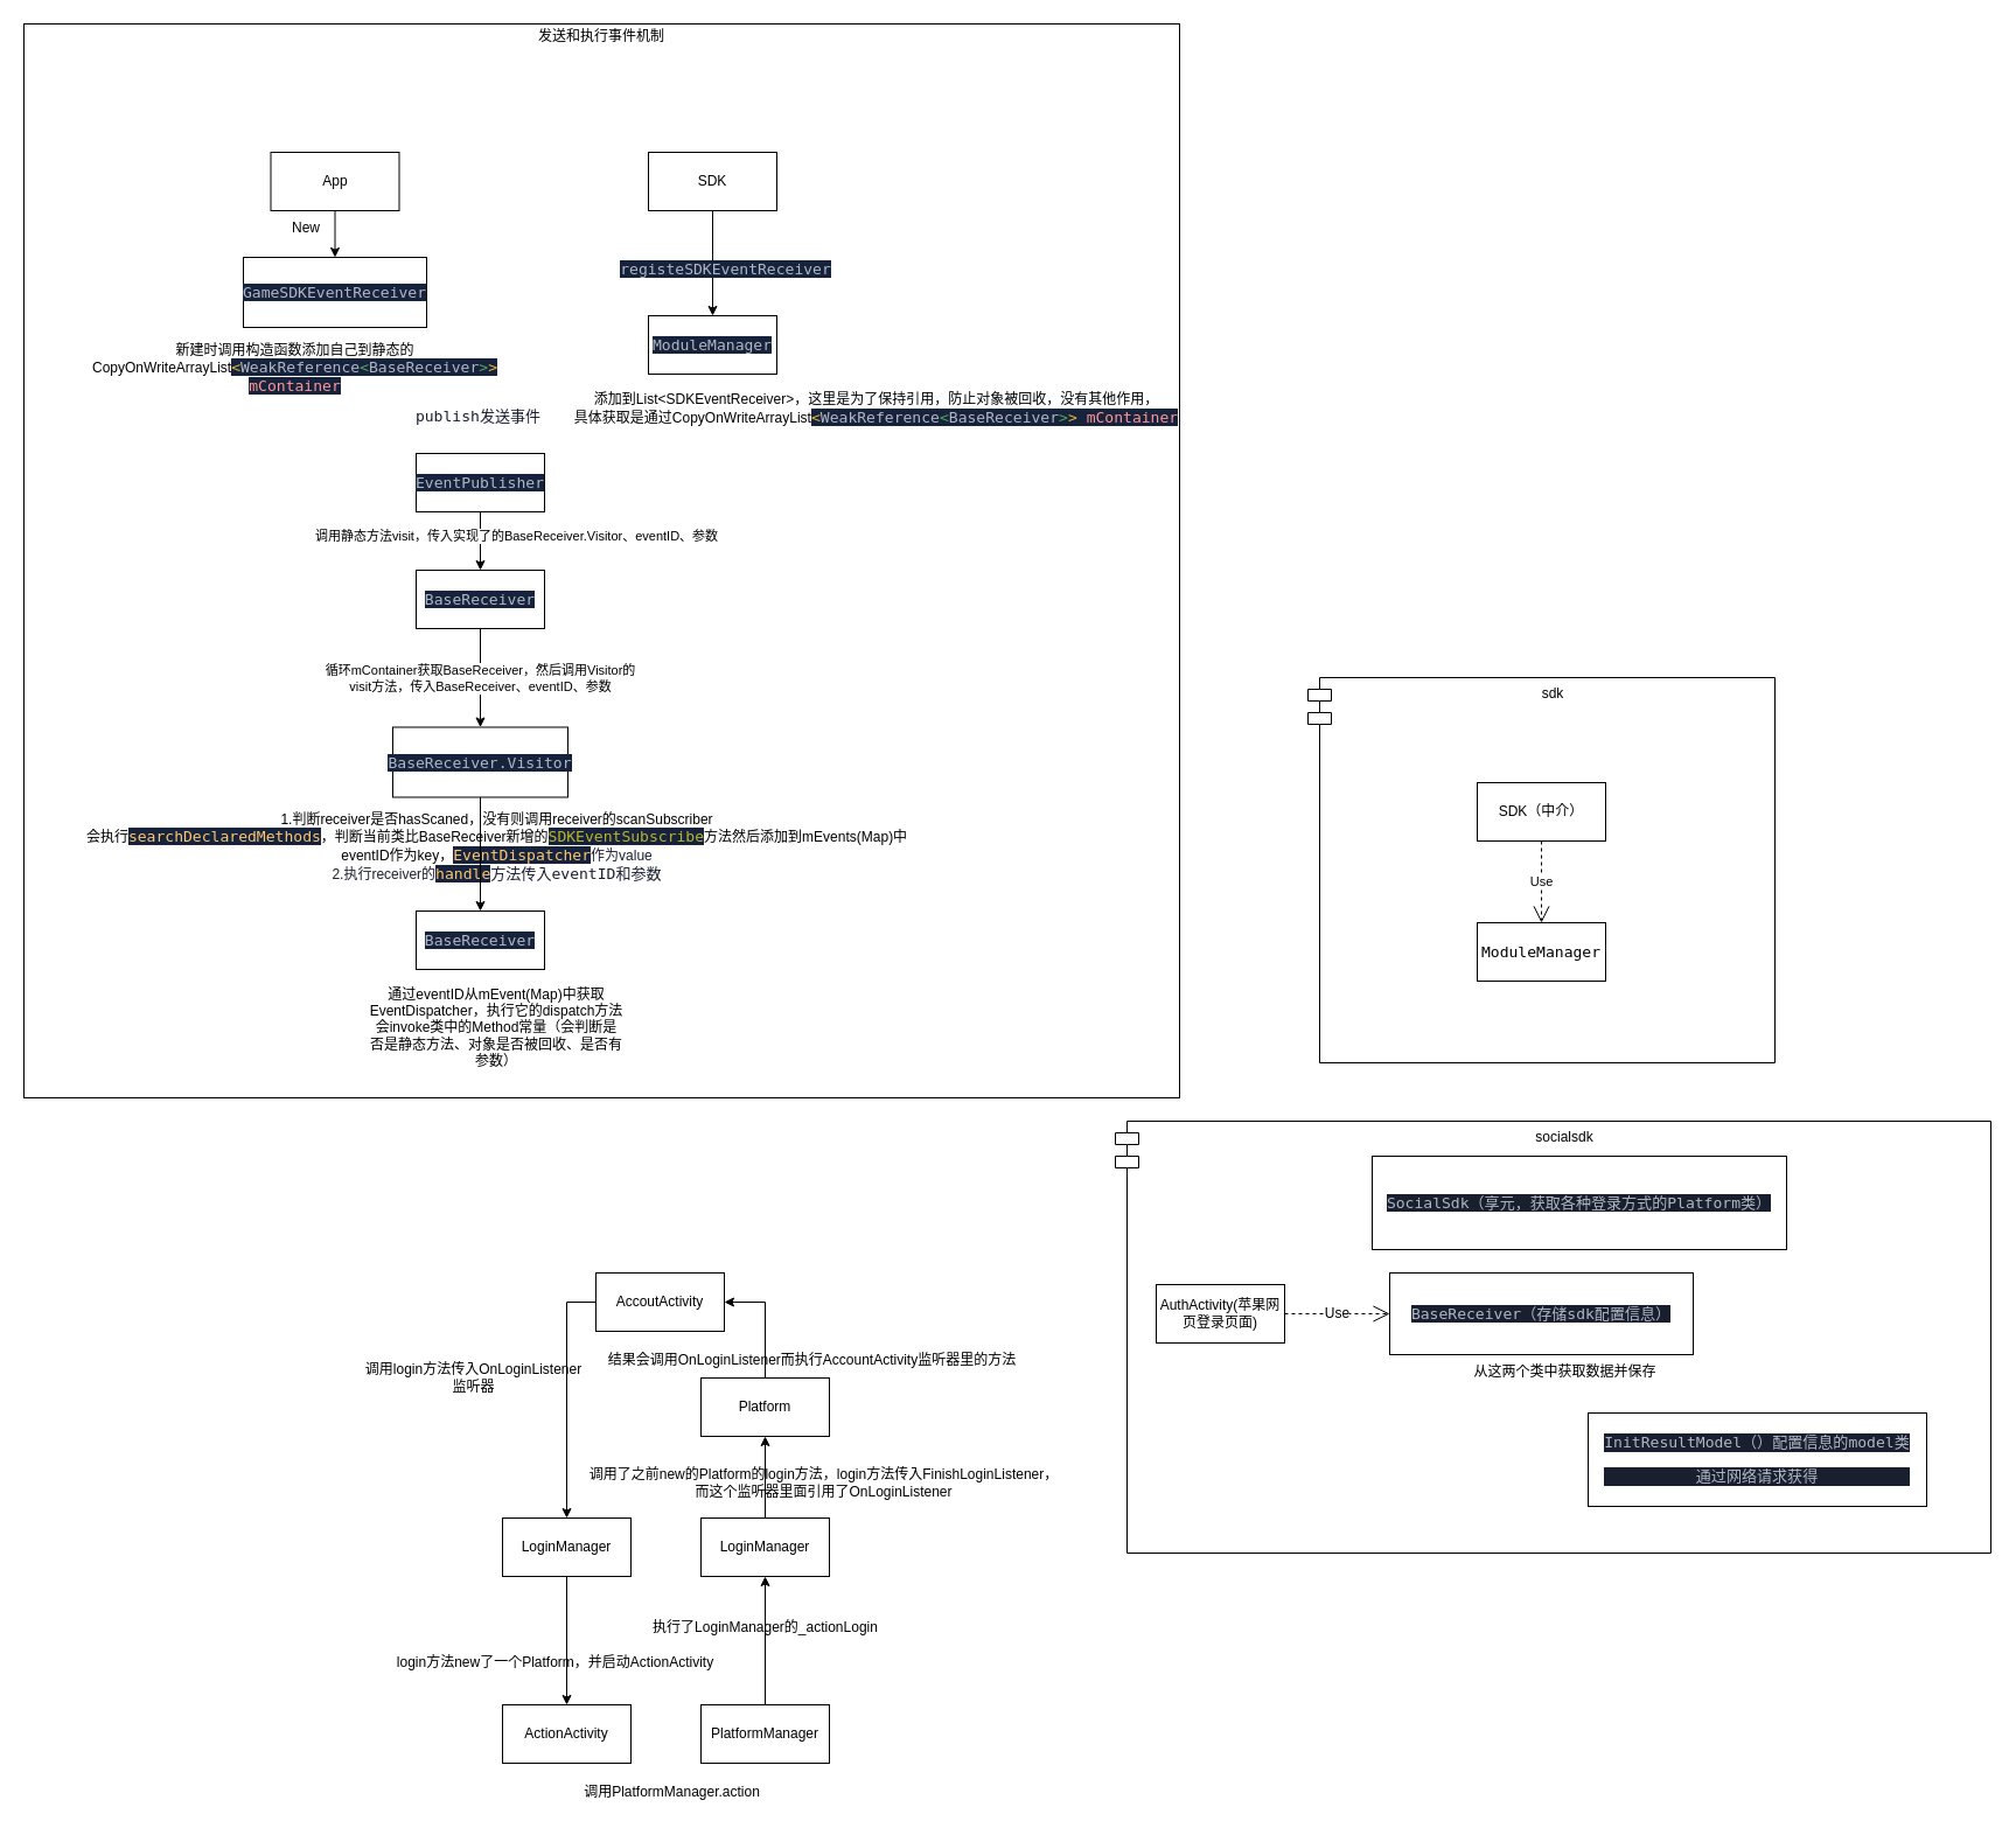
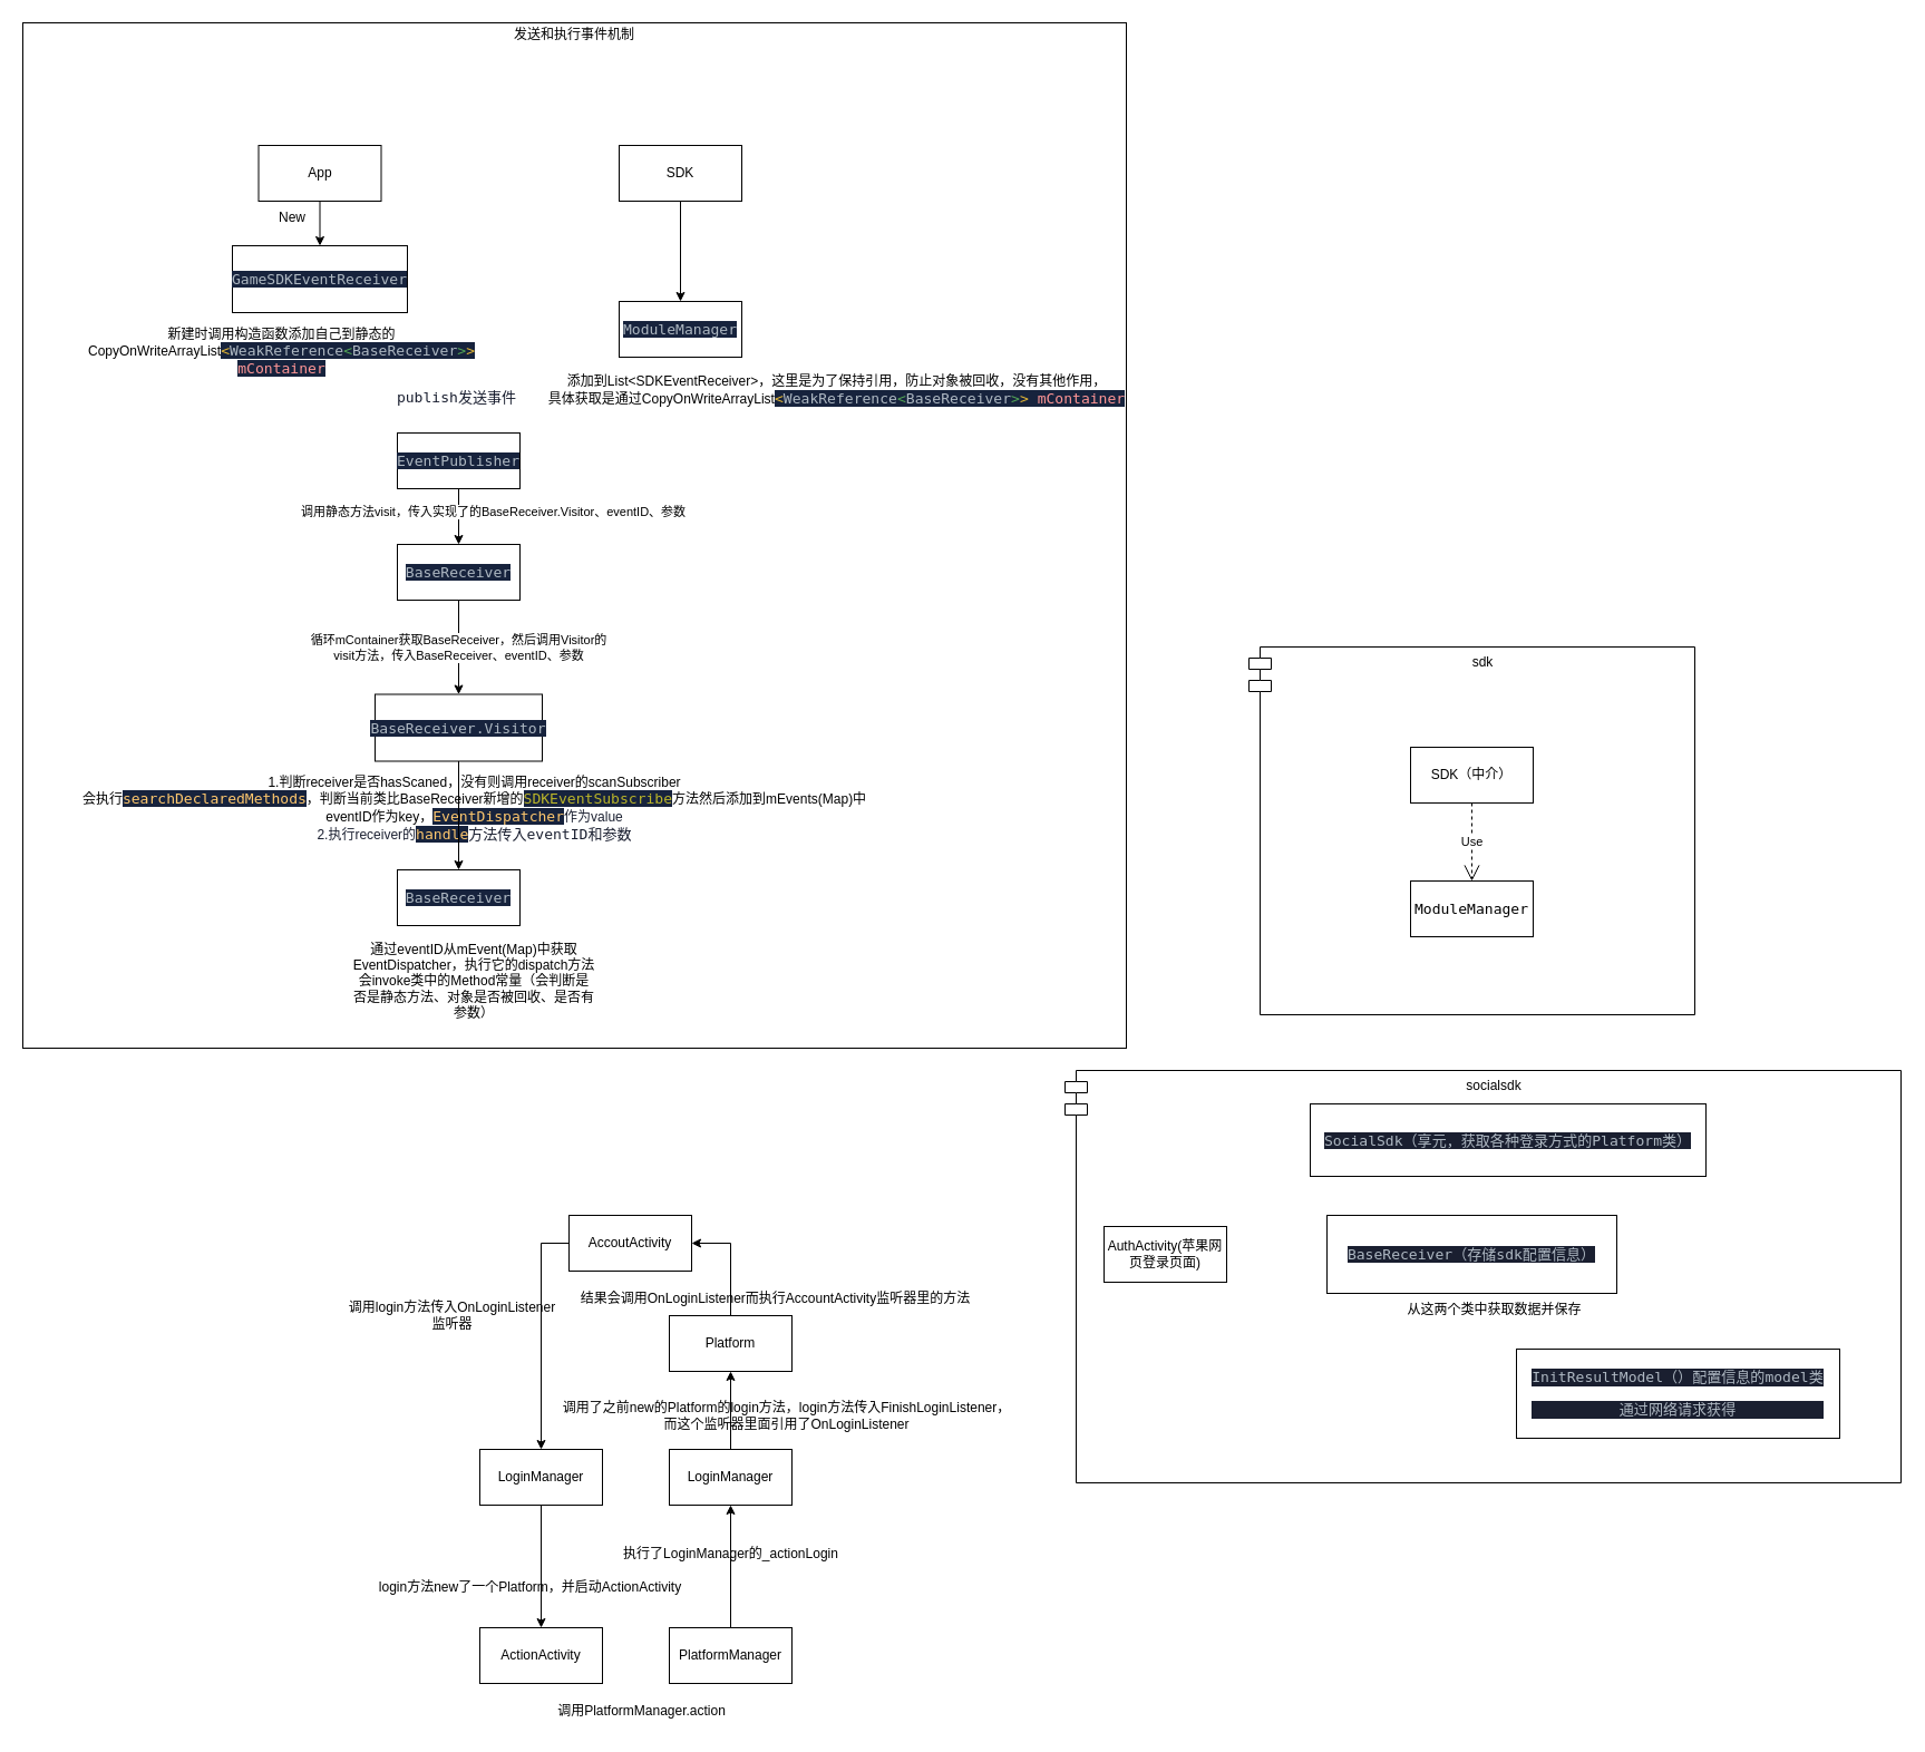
- <mxCell id="43" value="&lt;div style=&quot;background-color:#17233d;color:#afb9c3;font-family:'JetBrains Mono',monospace;font-size:9.8pt;&quot;&gt;&lt;pre&gt;registeSDKEventReceiver&lt;/pre&gt;&lt;/div&gt;" style="text;html=1;align=center;verticalAlign=middle;resizable=0;points=[];autosize=1;strokeColor=none;fillColor=none;movable=0;rotatable=0;deletable=0;editable=0;locked=1;connectable=0;container=0;" parent="1" vertex="1"><mxGeometry x="531" y="200" width="180" height="60" as="geometry" /></mxCell>
- <mxCell id="13" value="&lt;pre style=&quot;background-color:#1a1f30;color:#afb9c3;font-family:'JetBrains Mono',monospace;font-size:9.8pt;&quot;&gt;SocialSdk（享元，获取各种登录方式的Platform类）&lt;/pre&gt;" style="html=1;whiteSpace=wrap;strokeColor=default;fontFamily=Helvetica;fontSize=12;fontColor=default;fillColor=default;" parent="1" vertex="1"><mxGeometry x="1175" y="990" width="355" height="80" as="geometry" /></mxCell>
+ <mxCell id="13" value="&lt;pre style=&quot;background-color:#1a1f30;color:#afb9c3;font-family:'JetBrains Mono',monospace;font-size:9.8pt;&quot;&gt;SocialSdk（享元，获取各种登录方式的Platform类）&lt;/pre&gt;" style="html=1;whiteSpace=wrap;strokeColor=default;fontFamily=Helvetica;fontSize=12;fontColor=default;fillColor=default;" parent="1" vertex="1"><mxGeometry x="1175" y="990" width="355" height="65" as="geometry" /></mxCell>
- <mxCell id="12" value="Use" style="endArrow=open;endSize=12;dashed=1;html=1;rounded=0;fontFamily=Helvetica;fontSize=12;fontColor=default;entryX=0;entryY=0.5;entryDx=0;entryDy=0;exitX=1;exitY=0.5;exitDx=0;exitDy=0;" parent="1" source="8" target="9" edge="1"><mxGeometry width="160" relative="1" as="geometry"><mxPoint x="1100" y="1140" as="sourcePoint" /><mxPoint x="1260" y="1140" as="targetPoint" /></mxGeometry></mxCell>
